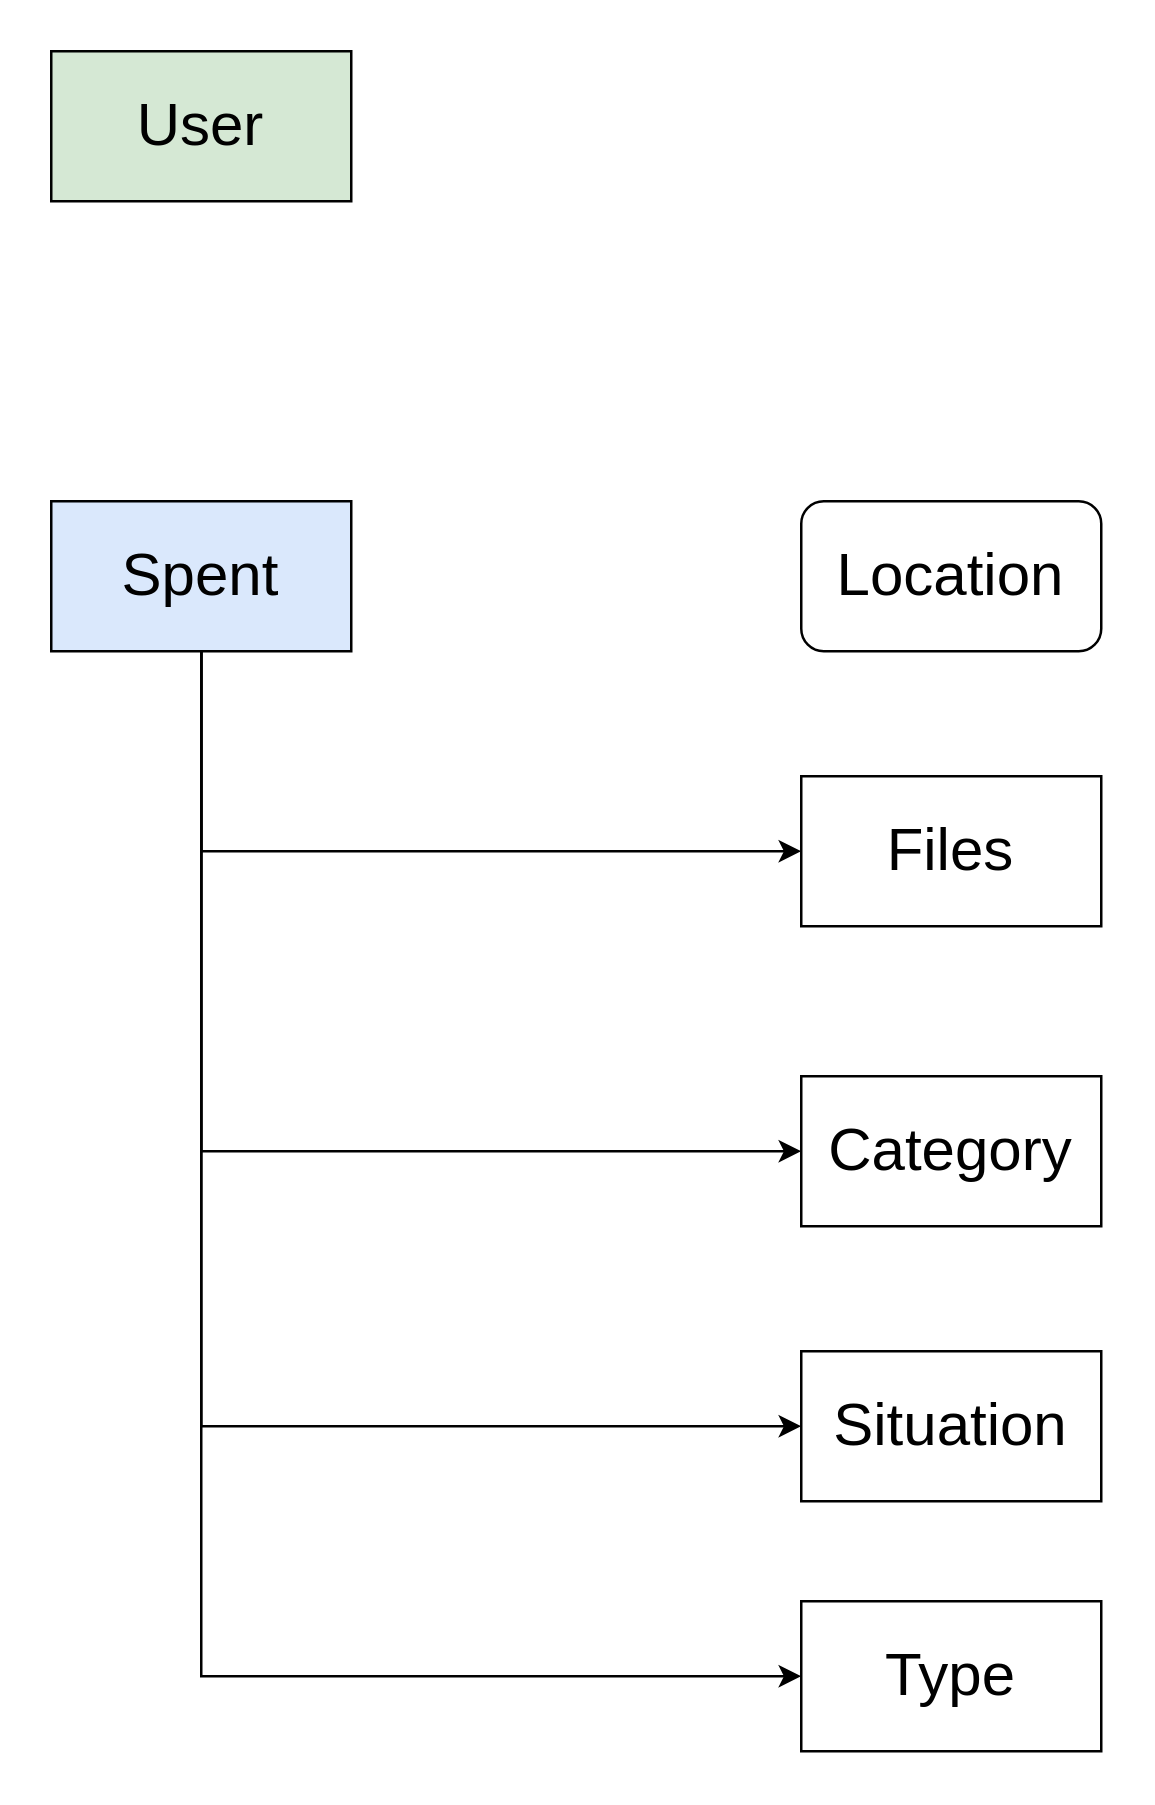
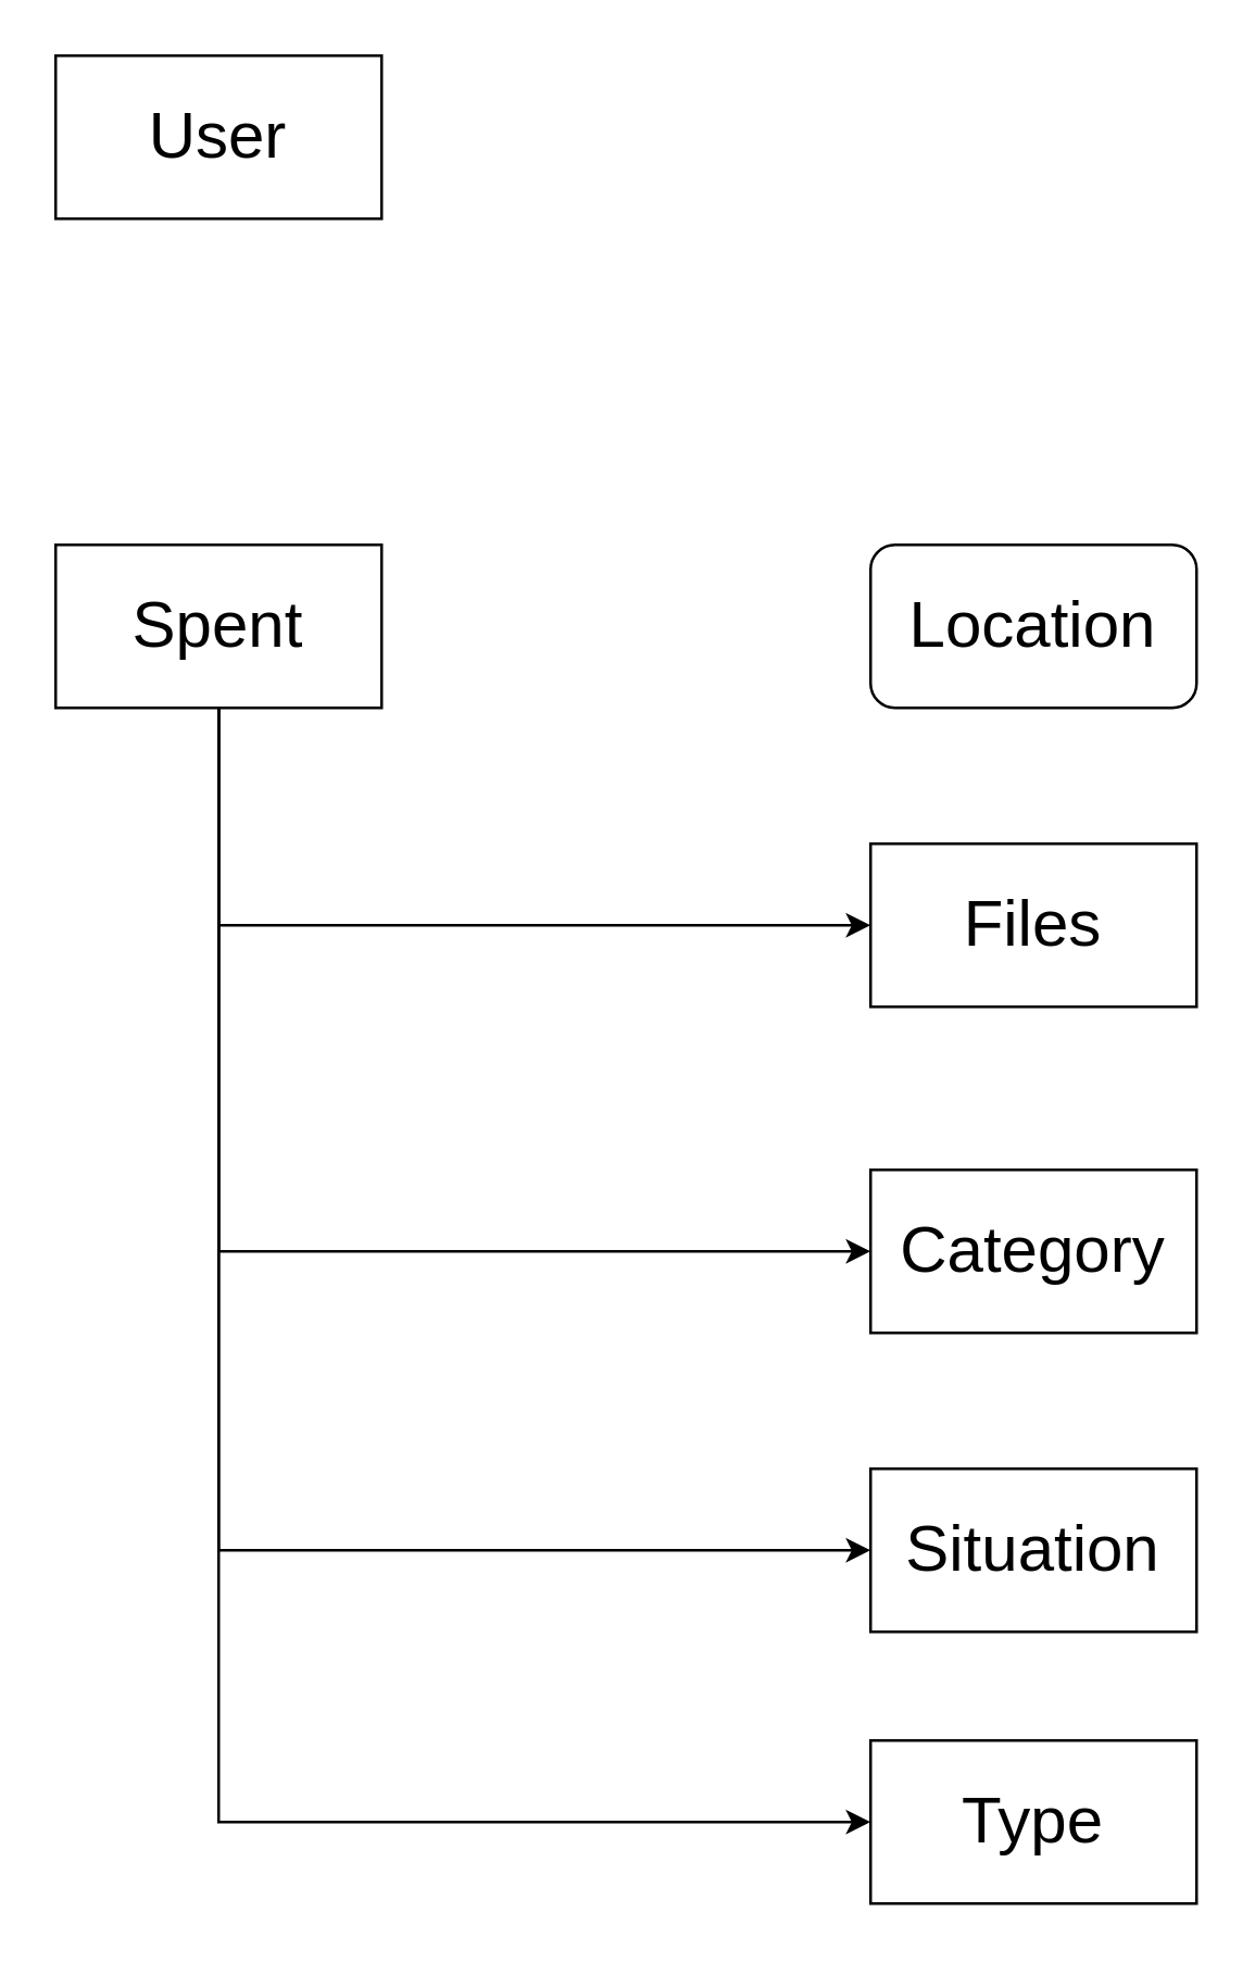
- <mxCell id="7" value="&lt;font style=&quot;font-size: 24px&quot;&gt;User&lt;/font&gt;" style="rounded=0;whiteSpace=wrap;html=1;fillColor=#d5e8d4;" vertex="1" parent="1"><mxGeometry x="20" y="20" width="120" height="60" as="geometry" /></mxCell>
+ <mxCell id="7" value="&lt;font style=&quot;font-size: 24px&quot;&gt;User&lt;/font&gt;" style="rounded=0;whiteSpace=wrap;html=1;" vertex="1" parent="1"><mxGeometry x="20" y="20" width="120" height="60" as="geometry" /></mxCell>
- <mxCell id="6" value="&lt;font style=&quot;font-size: 24px&quot;&gt;Spent&lt;/font&gt;" style="rounded=0;whiteSpace=wrap;html=1;fillColor=#dae8fc;" vertex="1" parent="1"><mxGeometry x="20" y="200" width="120" height="60" as="geometry" /></mxCell>
+ <mxCell id="6" value="&lt;font style=&quot;font-size: 24px&quot;&gt;Spent&lt;/font&gt;" style="rounded=0;whiteSpace=wrap;html=1;" vertex="1" parent="1"><mxGeometry x="20" y="200" width="120" height="60" as="geometry" /></mxCell>
